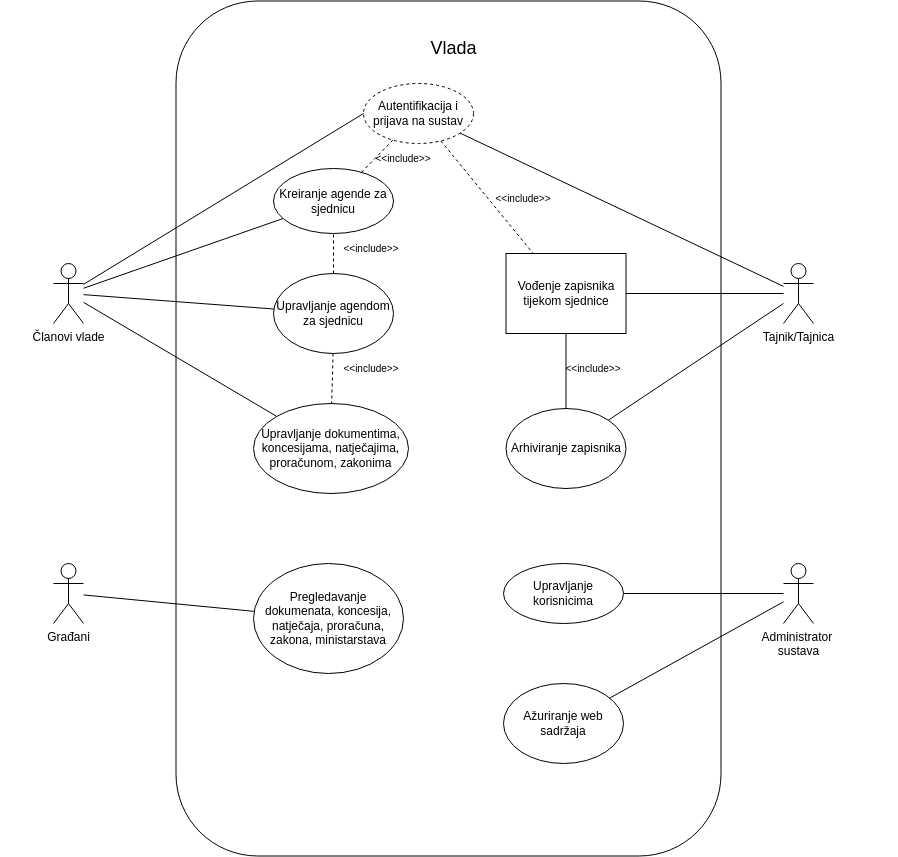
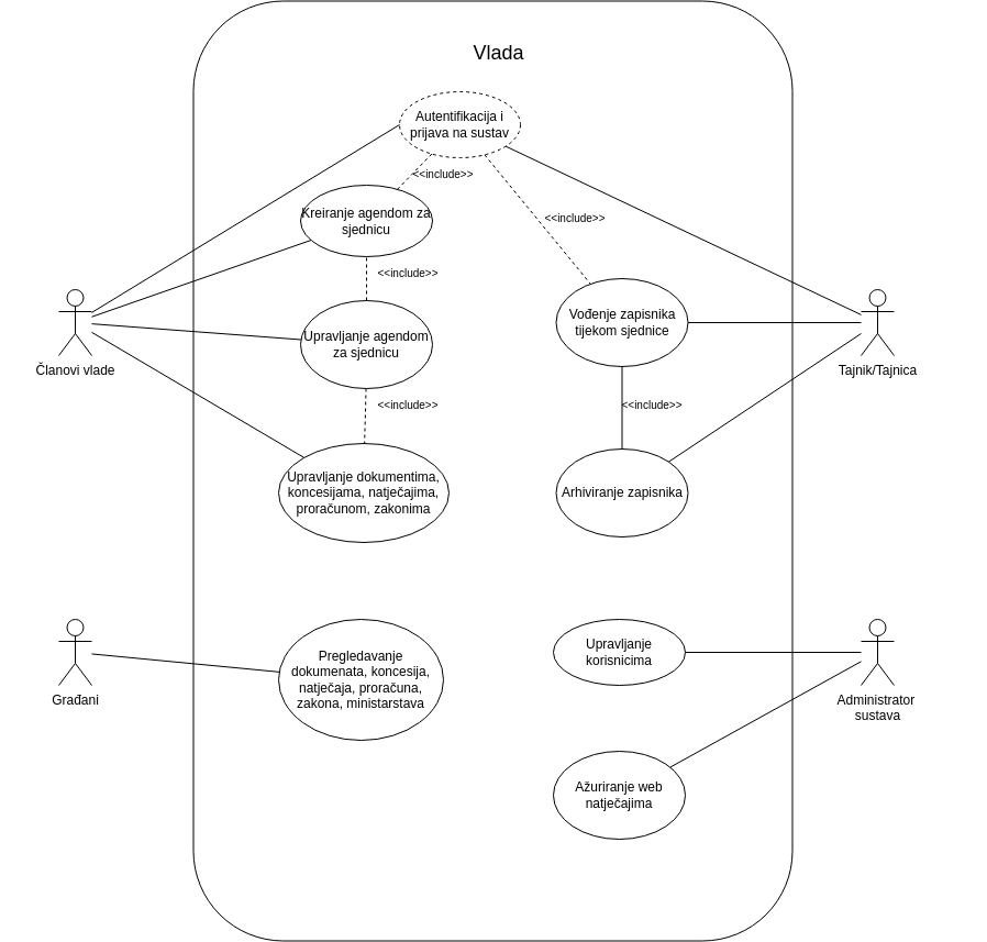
- <mxCell id="10" value="Kreiranje agende za sjednicu" style="ellipse;whiteSpace=wrap;html=1;" vertex="1" parent="1"><mxGeometry x="273" y="165" width="120" height="65" as="geometry" /></mxCell>
+ <mxCell id="10" value="Kreiranje agendom za sjednicu" style="ellipse;whiteSpace=wrap;html=1;" vertex="1" parent="1"><mxGeometry x="273" y="165" width="120" height="65" as="geometry" /></mxCell>
- <mxCell id="13" value="Vođenje zapisnika tijekom sjednice" style="whiteSpace=wrap;html=1;rounded=0;" vertex="1" parent="1"><mxGeometry x="505.5" y="250" width="120" height="80" as="geometry" /></mxCell>
+ <mxCell id="13" value="Vođenje zapisnika tijekom sjednice" style="ellipse;whiteSpace=wrap;html=1;" vertex="1" parent="1"><mxGeometry x="505.5" y="250" width="120" height="80" as="geometry" /></mxCell>
- <mxCell id="17" value="Ažuriranje web sadržaja" style="ellipse;whiteSpace=wrap;html=1;" vertex="1" parent="1"><mxGeometry x="503" y="680" width="120" height="80" as="geometry" /></mxCell>
+ <mxCell id="17" value="Ažuriranje web natječajima" style="ellipse;whiteSpace=wrap;html=1;" vertex="1" parent="1"><mxGeometry x="503" y="680" width="120" height="80" as="geometry" /></mxCell>
